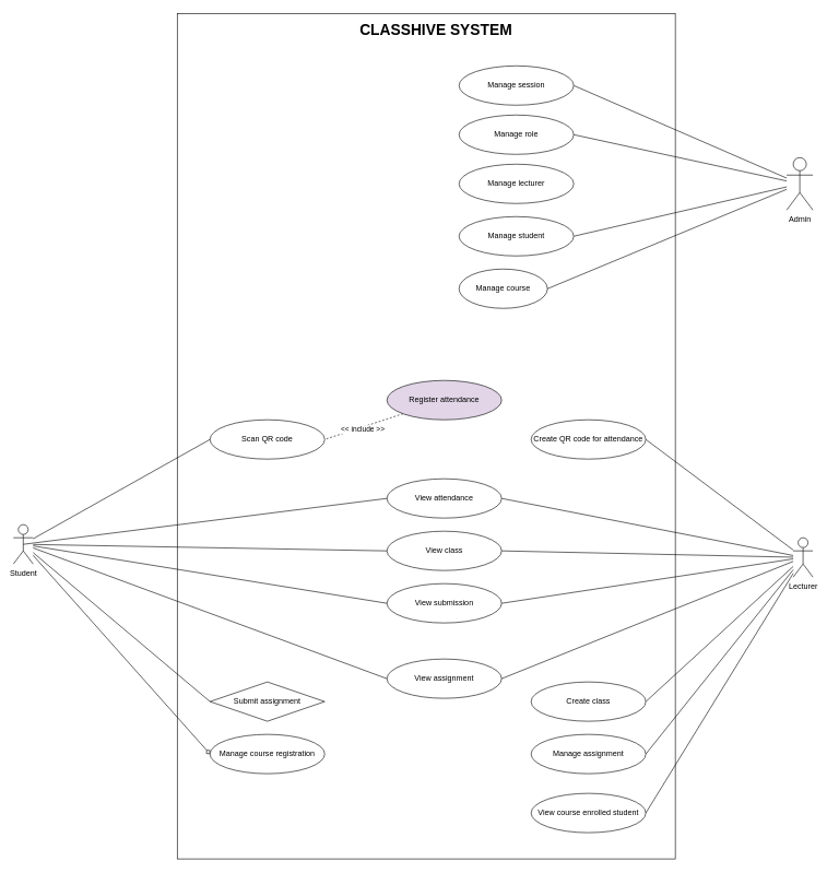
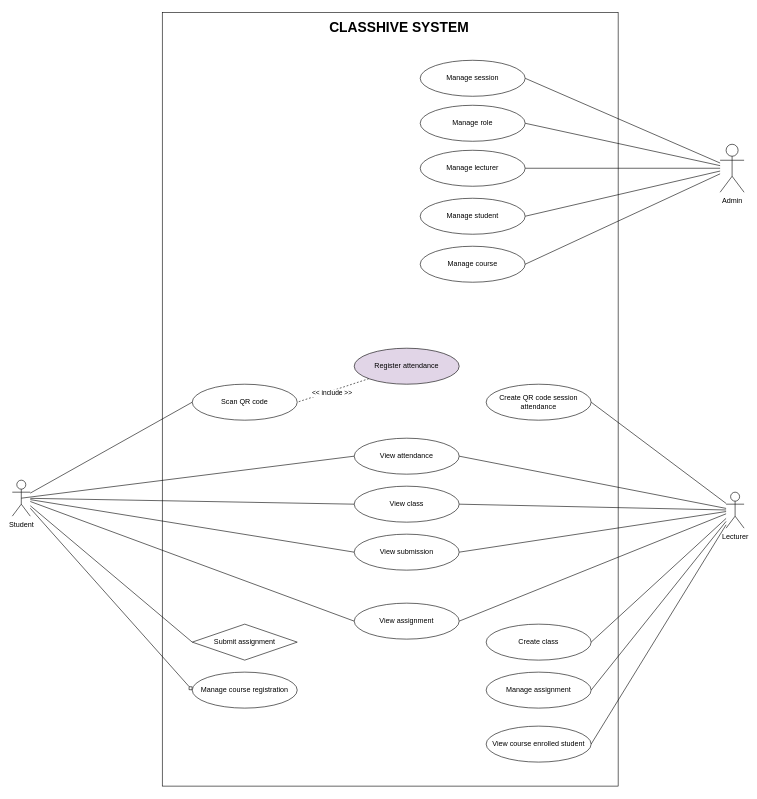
+ <mxCell id="31" style="rounded=0;orthogonalLoop=1;jettySize=auto;html=1;entryX=1;entryY=0.5;entryDx=0;entryDy=0;endArrow=none;endFill=0;" edge="1" parent="1" source="33" target="36"><mxGeometry relative="1" as="geometry" /></mxCell>
- <mxCell id="27" value="Manage course" style="ellipse;whiteSpace=wrap;html=1;" vertex="1" parent="1"><mxGeometry x="700" y="410" width="135" height="60" as="geometry" /></mxCell>
+ <mxCell id="27" value="Manage course" style="ellipse;whiteSpace=wrap;html=1;" vertex="1" parent="1"><mxGeometry x="700" y="410" width="175" height="60" as="geometry" /></mxCell>
- <mxCell id="38" value="Create QR code for attendance" style="ellipse;whiteSpace=wrap;html=1;" vertex="1" parent="1"><mxGeometry x="810" y="640" width="175" height="60" as="geometry" /></mxCell>
+ <mxCell id="38" value="Create QR code session attendance" style="ellipse;whiteSpace=wrap;html=1;" vertex="1" parent="1"><mxGeometry x="810" y="640" width="175" height="60" as="geometry" /></mxCell>
